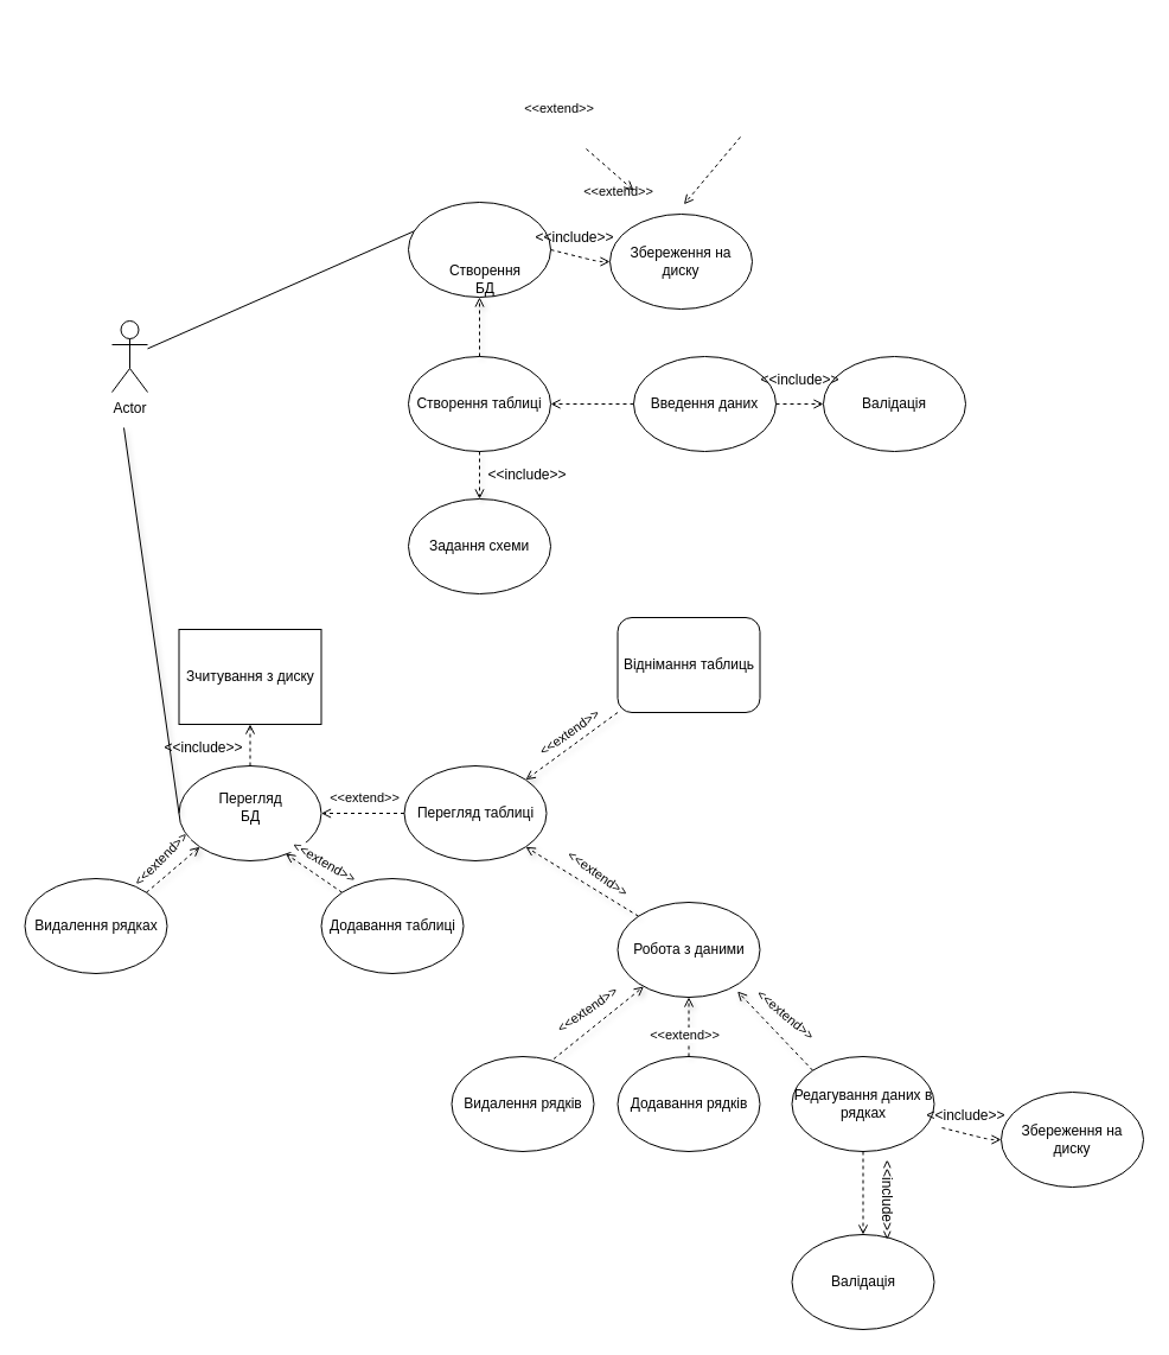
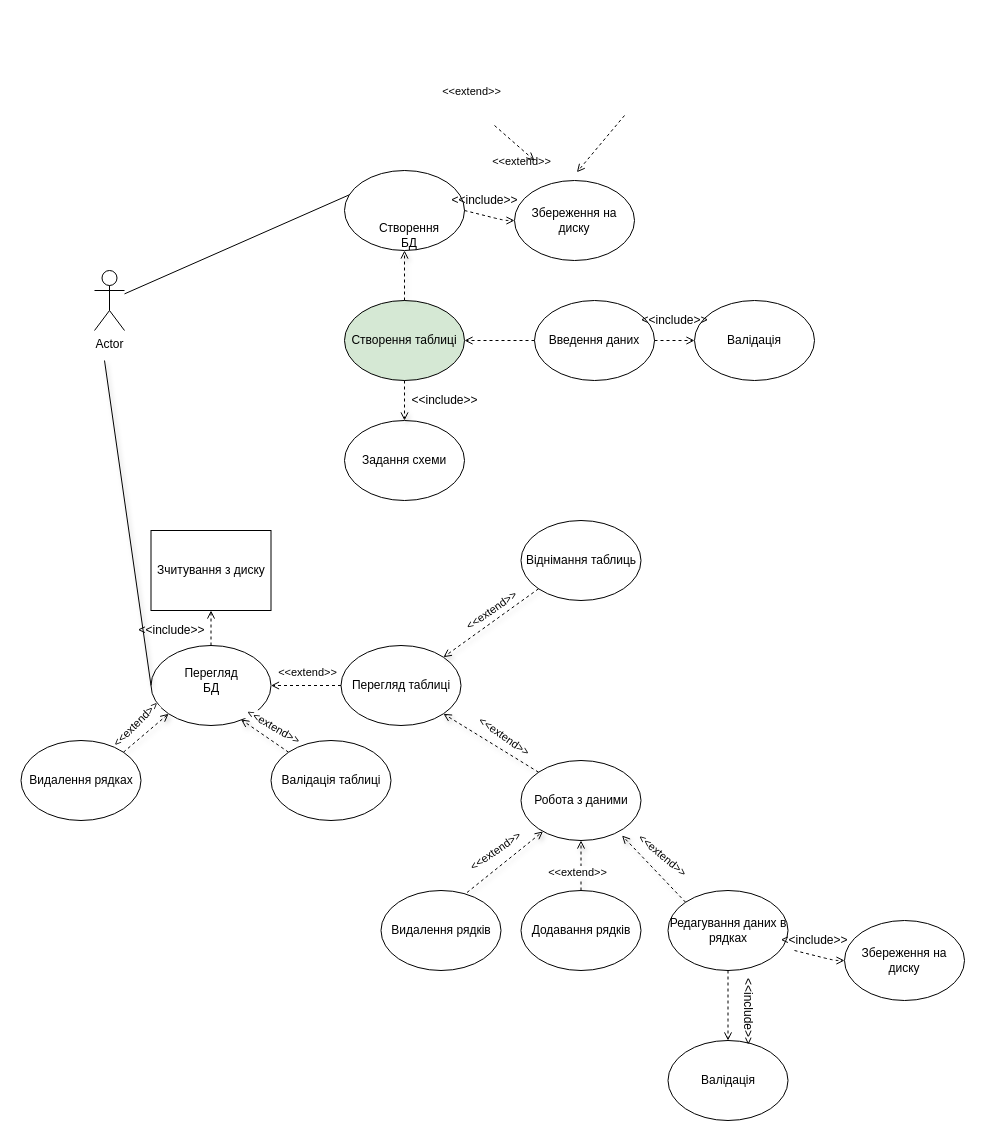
- <mxCell id="9" value="Створення таблиці" style="ellipse;whiteSpace=wrap;html=1;" parent="1" vertex="1"><mxGeometry x="344" y="300" width="120" height="80" as="geometry" /></mxCell>
+ <mxCell id="9" value="Створення таблиці" style="ellipse;whiteSpace=wrap;html=1;fillColor=#d5e8d4;" parent="1" vertex="1"><mxGeometry x="344" y="300" width="120" height="80" as="geometry" /></mxCell>
- <mxCell id="30" value="Віднімання таблиць" style="whiteSpace=wrap;html=1;rounded=1;" parent="1" vertex="1"><mxGeometry x="520.5" y="520" width="120" height="80" as="geometry" /></mxCell>
+ <mxCell id="30" value="Віднімання таблиць" style="ellipse;whiteSpace=wrap;html=1;" parent="1" vertex="1"><mxGeometry x="520.5" y="520" width="120" height="80" as="geometry" /></mxCell>
- <mxCell id="15" value="Додавання таблиці" style="ellipse;whiteSpace=wrap;html=1;" parent="1" vertex="1"><mxGeometry x="270.5" y="740" width="120" height="80" as="geometry" /></mxCell>
+ <mxCell id="15" value="Валідація таблиці" style="ellipse;whiteSpace=wrap;html=1;" parent="1" vertex="1"><mxGeometry x="270.5" y="740" width="120" height="80" as="geometry" /></mxCell>
